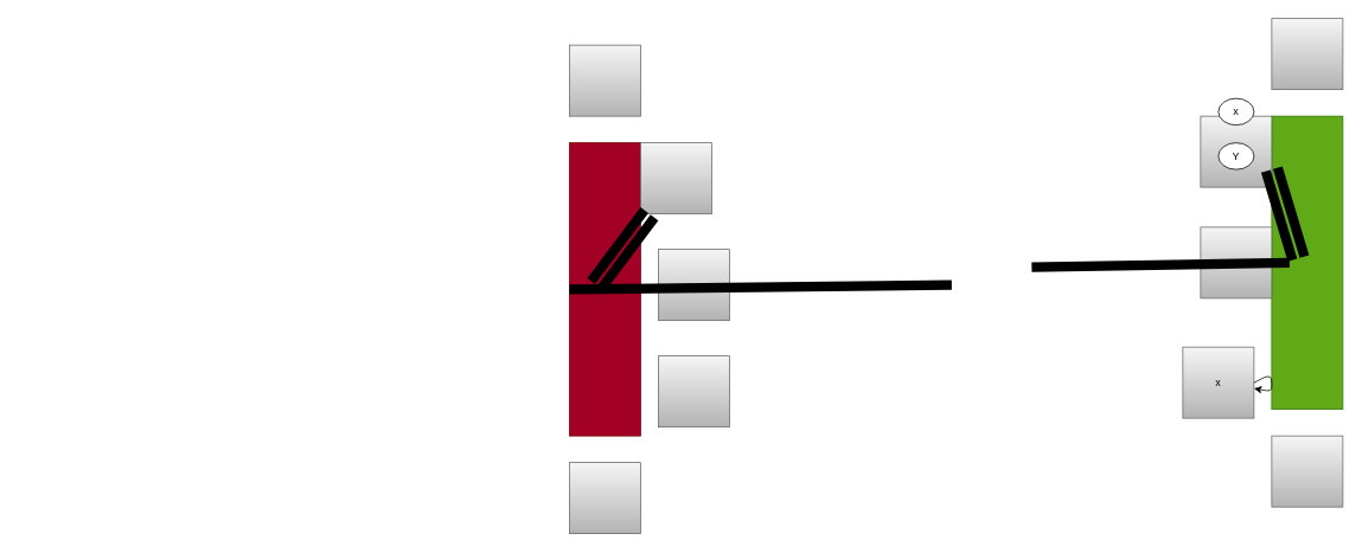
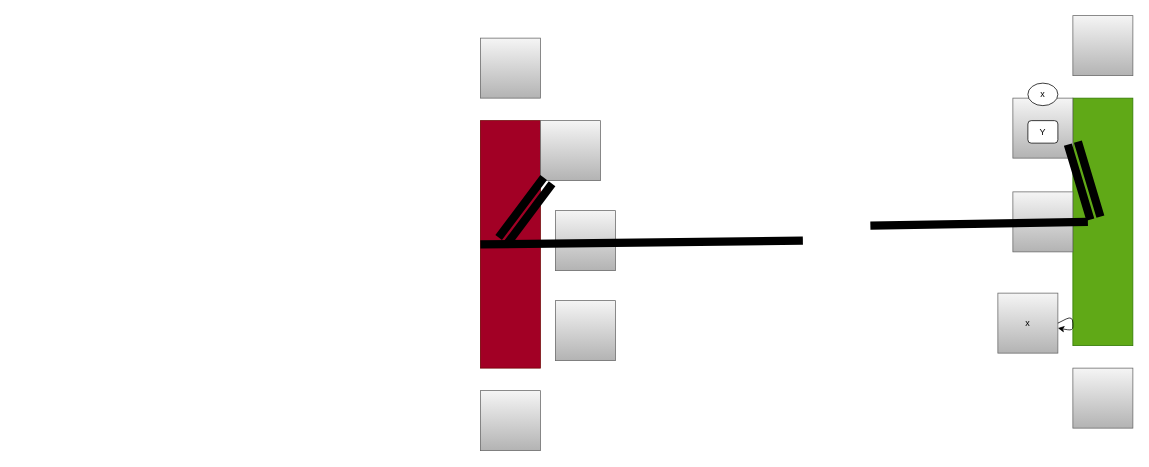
- <mxCell id="21" value="Y" style="ellipse;whiteSpace=wrap;html=1;" parent="1" vertex="1"><mxGeometry x="1370" y="160" width="40" height="30" as="geometry" /></mxCell>
+ <mxCell id="21" value="Y" style="whiteSpace=wrap;html=1;rounded=1;" parent="1" vertex="1"><mxGeometry x="1370" y="160" width="40" height="30" as="geometry" /></mxCell>
